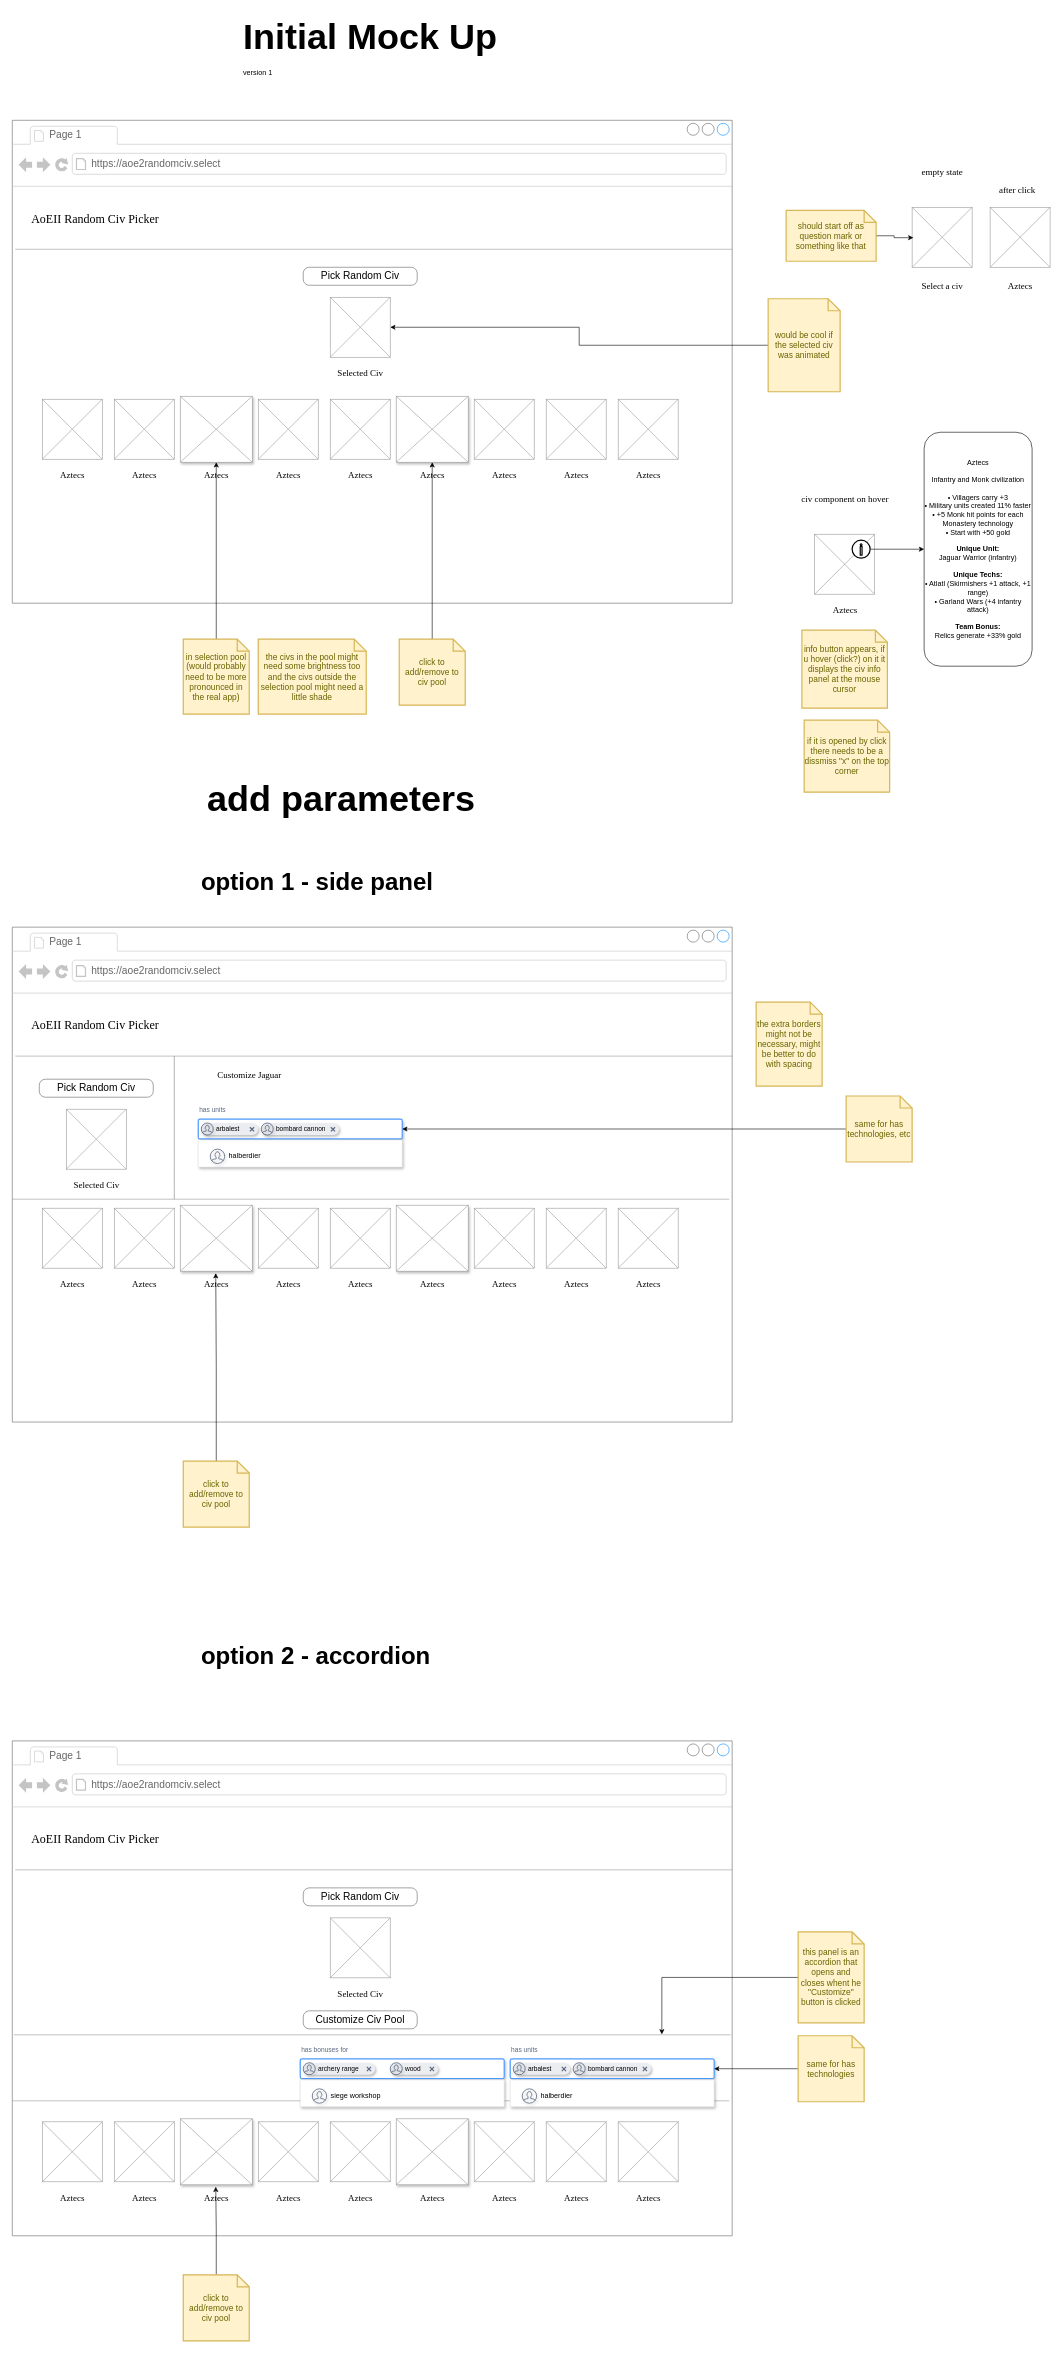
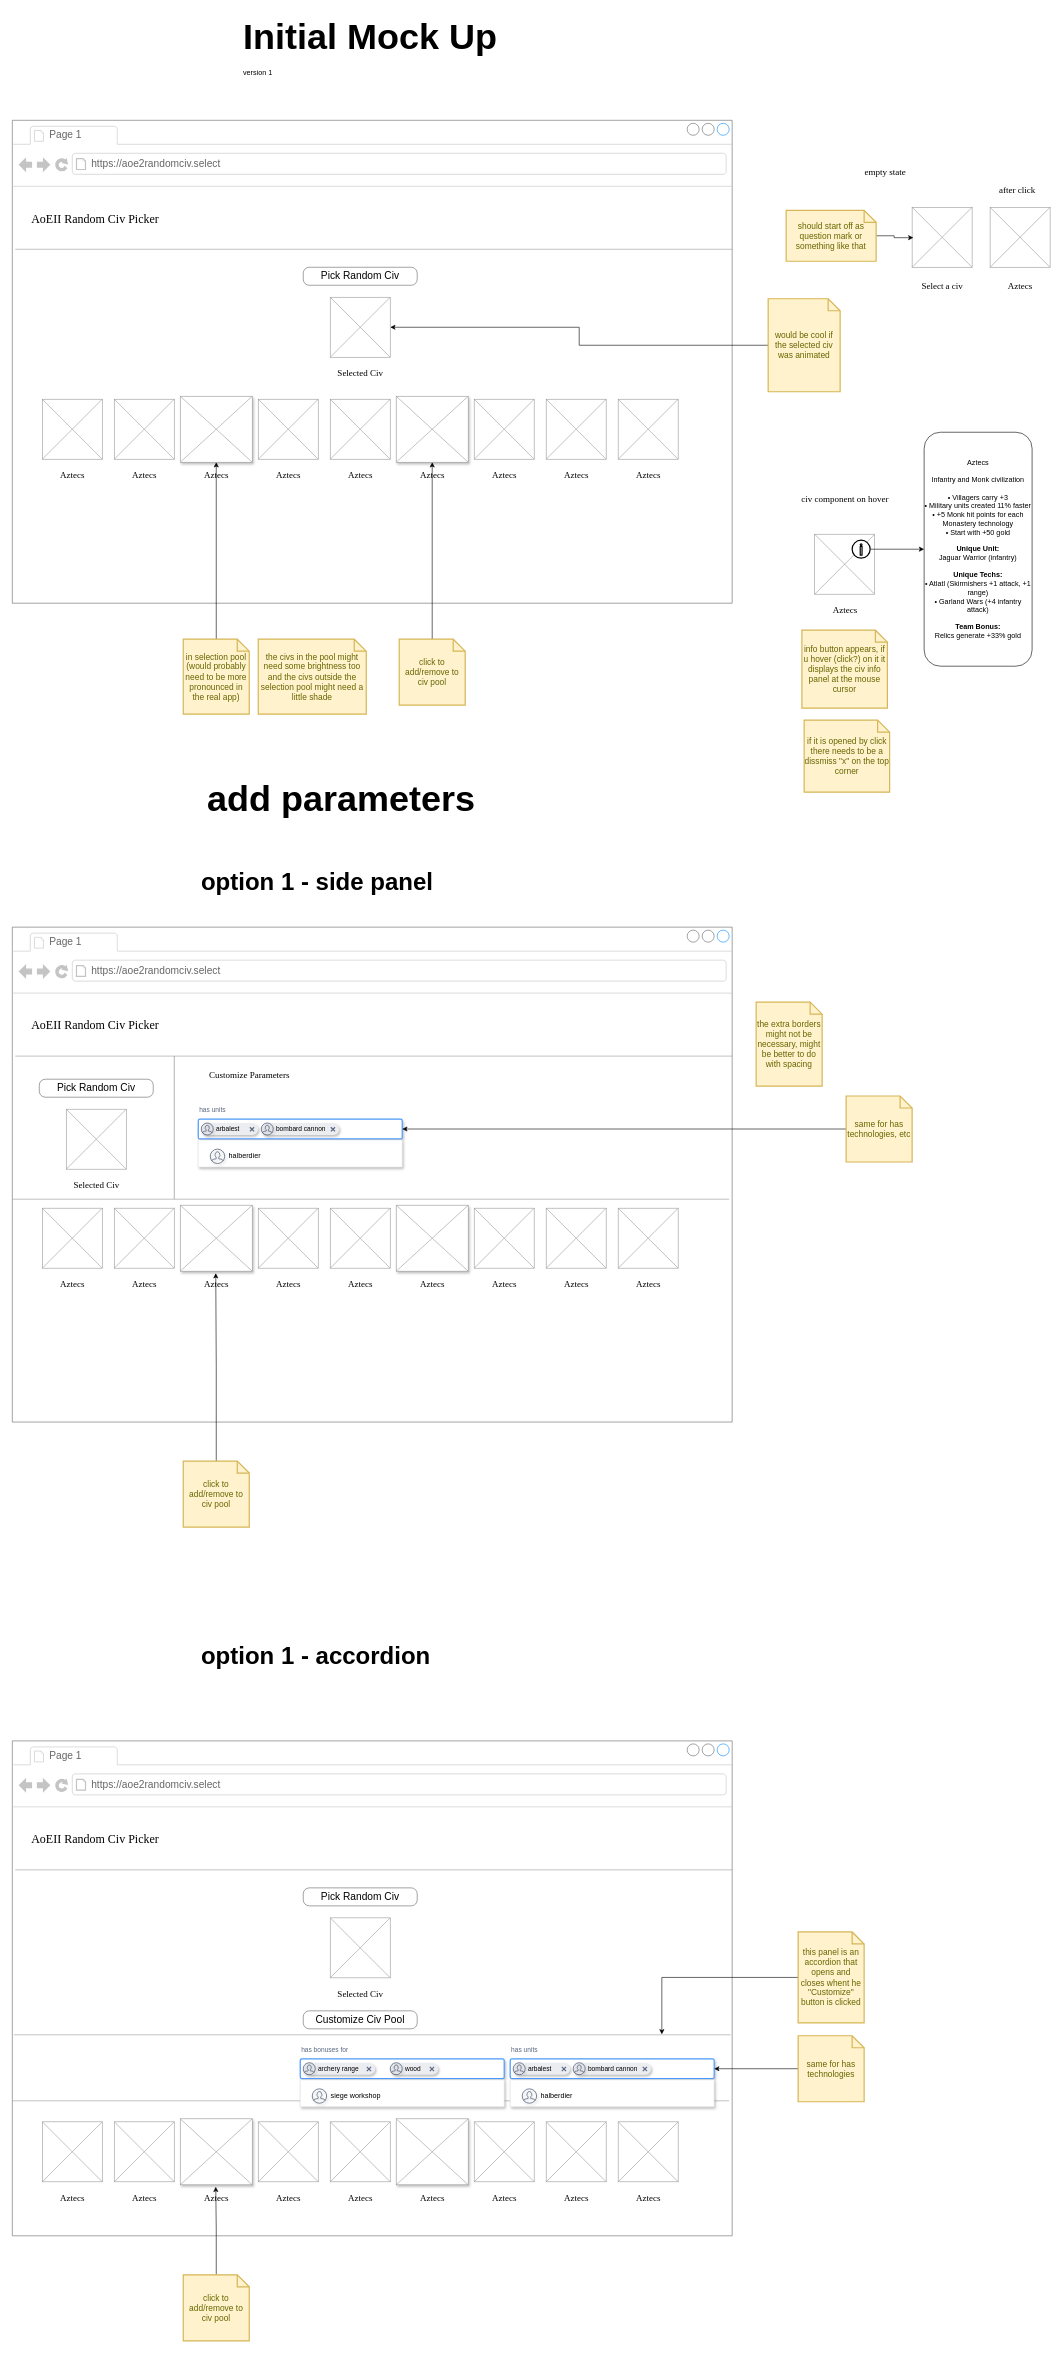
- <mxCell id="36" value="empty state" style="text;html=1;points=[];align=center;verticalAlign=top;spacingTop=-4;fontSize=15;fontFamily=Verdana" parent="1" vertex="1"><mxGeometry x="1520" y="275" width="100" height="30" as="geometry" /></mxCell>
+ <mxCell id="36" value="empty state" style="text;html=1;points=[];align=center;verticalAlign=top;spacingTop=-4;fontSize=15;fontFamily=Verdana" parent="1" vertex="1"><mxGeometry x="1425" y="275" width="100" height="30" as="geometry" /></mxCell>
- <mxCell id="79" value="Customize Jaguar" style="text;html=1;points=[];align=center;verticalAlign=top;spacingTop=-4;fontSize=15;fontFamily=Verdana" parent="41" vertex="1"><mxGeometry x="300" y="235" width="190" height="30" as="geometry" /></mxCell>
+ <mxCell id="79" value="Customize Parameters" style="text;html=1;points=[];align=center;verticalAlign=top;spacingTop=-4;fontSize=15;fontFamily=Verdana" parent="41" vertex="1"><mxGeometry x="300" y="235" width="190" height="30" as="geometry" /></mxCell>
- <mxCell id="142" value="&lt;h1&gt;&lt;font style=&quot;font-size: 40px;&quot;&gt;option 2 - accordion&lt;/font&gt;&lt;/h1&gt;" style="text;html=1;strokeColor=none;fillColor=none;spacing=5;spacingTop=-20;whiteSpace=wrap;overflow=hidden;rounded=0;shadow=1;sketch=0;" parent="1" vertex="1"><mxGeometry x="330" y="2730" width="580" height="105" as="geometry" /></mxCell>
+ <mxCell id="142" value="&lt;h1&gt;&lt;font style=&quot;font-size: 40px;&quot;&gt;option 1 - accordion&lt;/font&gt;&lt;/h1&gt;" style="text;html=1;strokeColor=none;fillColor=none;spacing=5;spacingTop=-20;whiteSpace=wrap;overflow=hidden;rounded=0;shadow=1;sketch=0;" parent="1" vertex="1"><mxGeometry x="330" y="2730" width="580" height="105" as="geometry" /></mxCell>
